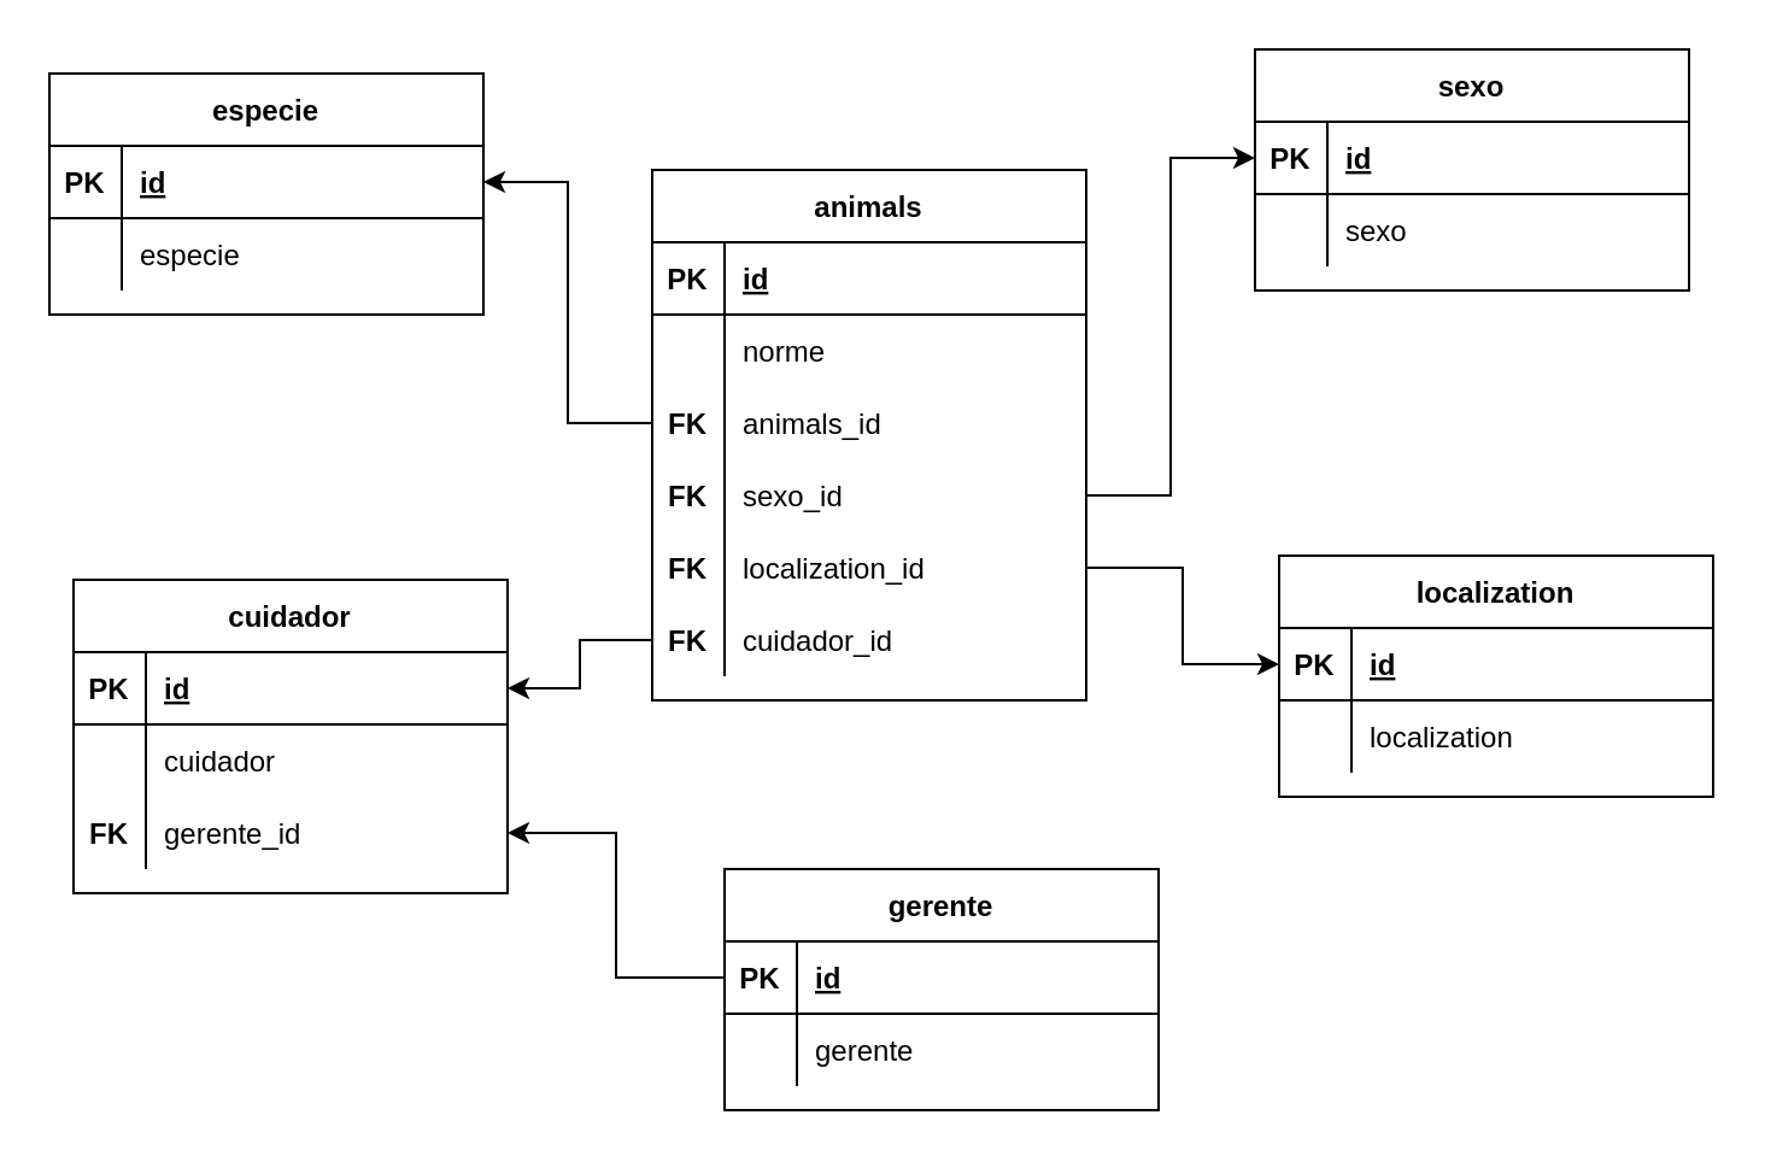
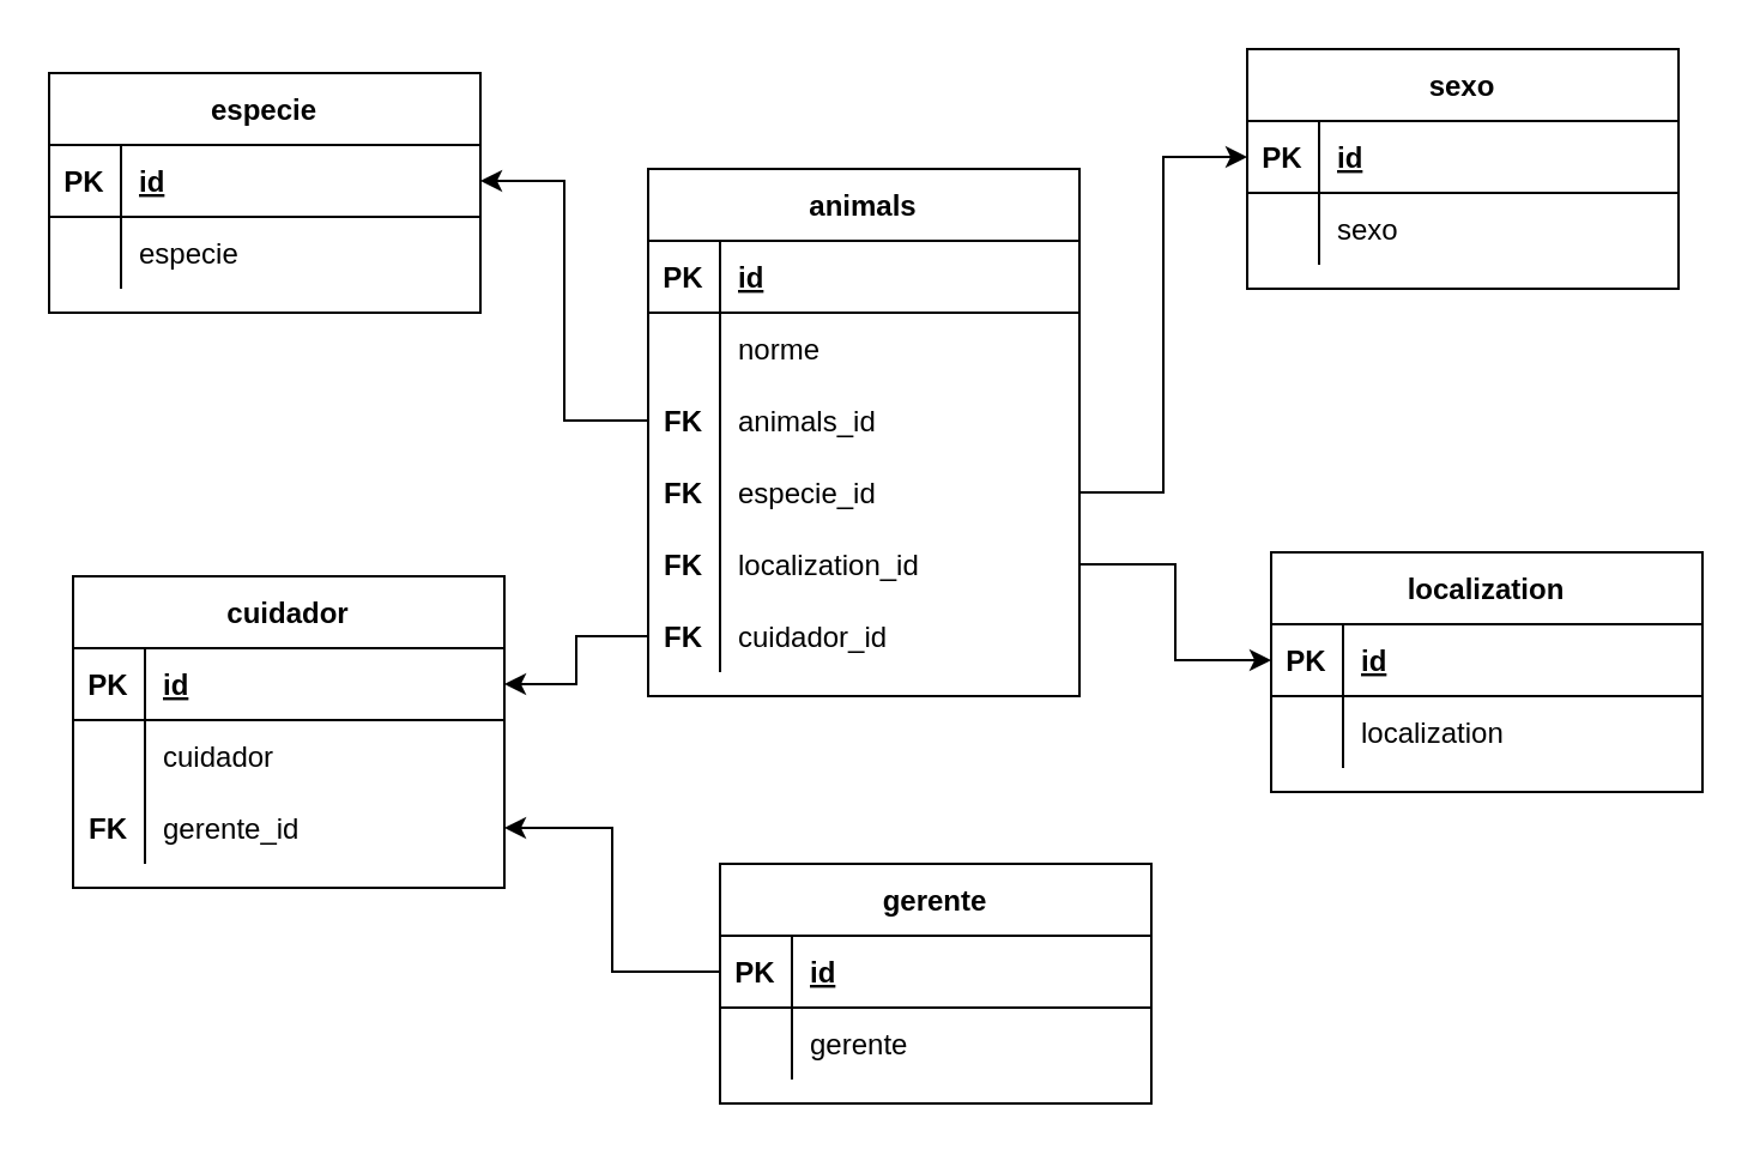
- <mxCell id="14" value="sexo_id" style="shape=partialRectangle;connectable=0;fillColor=none;top=0;left=0;bottom=0;right=0;align=left;spacingLeft=6;overflow=hidden;" vertex="1" parent="12"><mxGeometry x="30" width="150" height="30" as="geometry"><mxRectangle width="150" height="30" as="alternateBounds" /></mxGeometry></mxCell>
+ <mxCell id="14" value="especie_id" style="shape=partialRectangle;connectable=0;fillColor=none;top=0;left=0;bottom=0;right=0;align=left;spacingLeft=6;overflow=hidden;" vertex="1" parent="12"><mxGeometry x="30" width="150" height="30" as="geometry"><mxRectangle width="150" height="30" as="alternateBounds" /></mxGeometry></mxCell>
